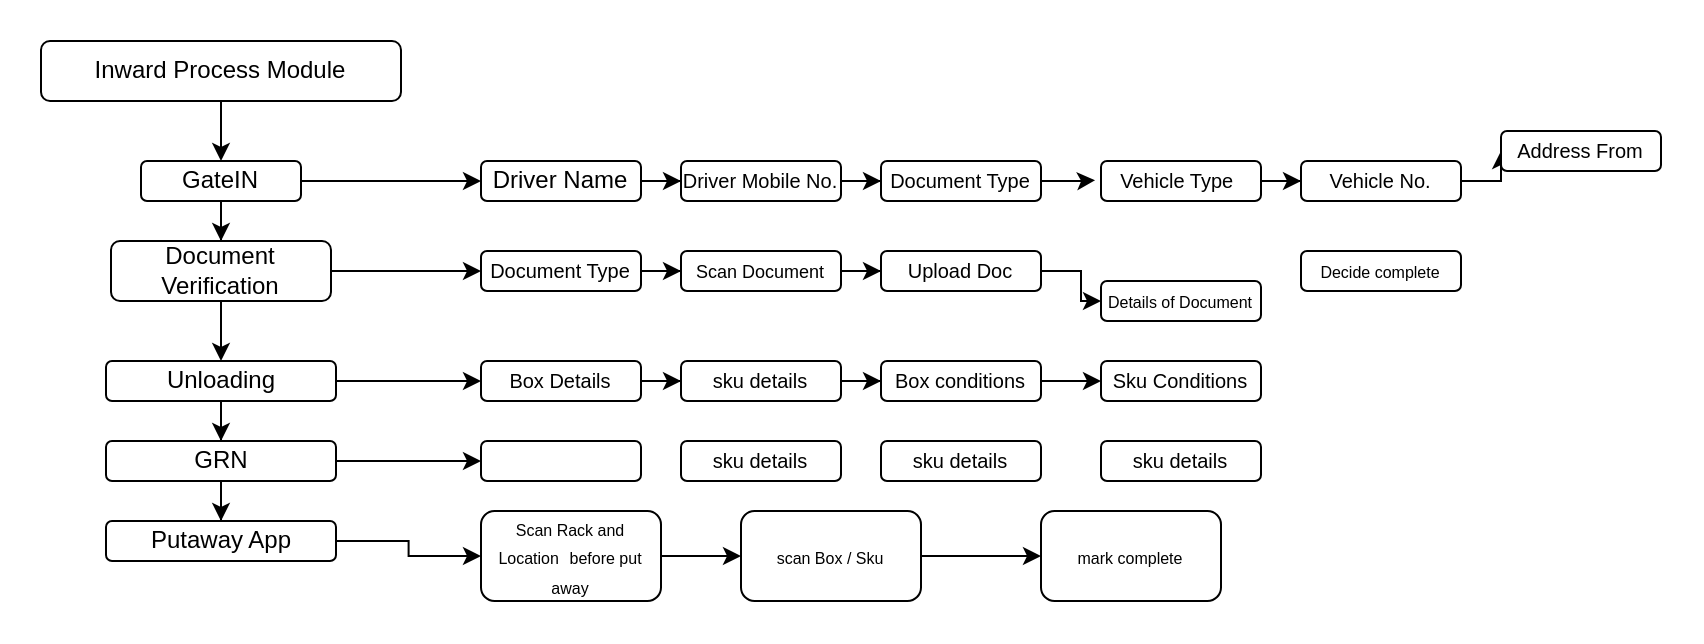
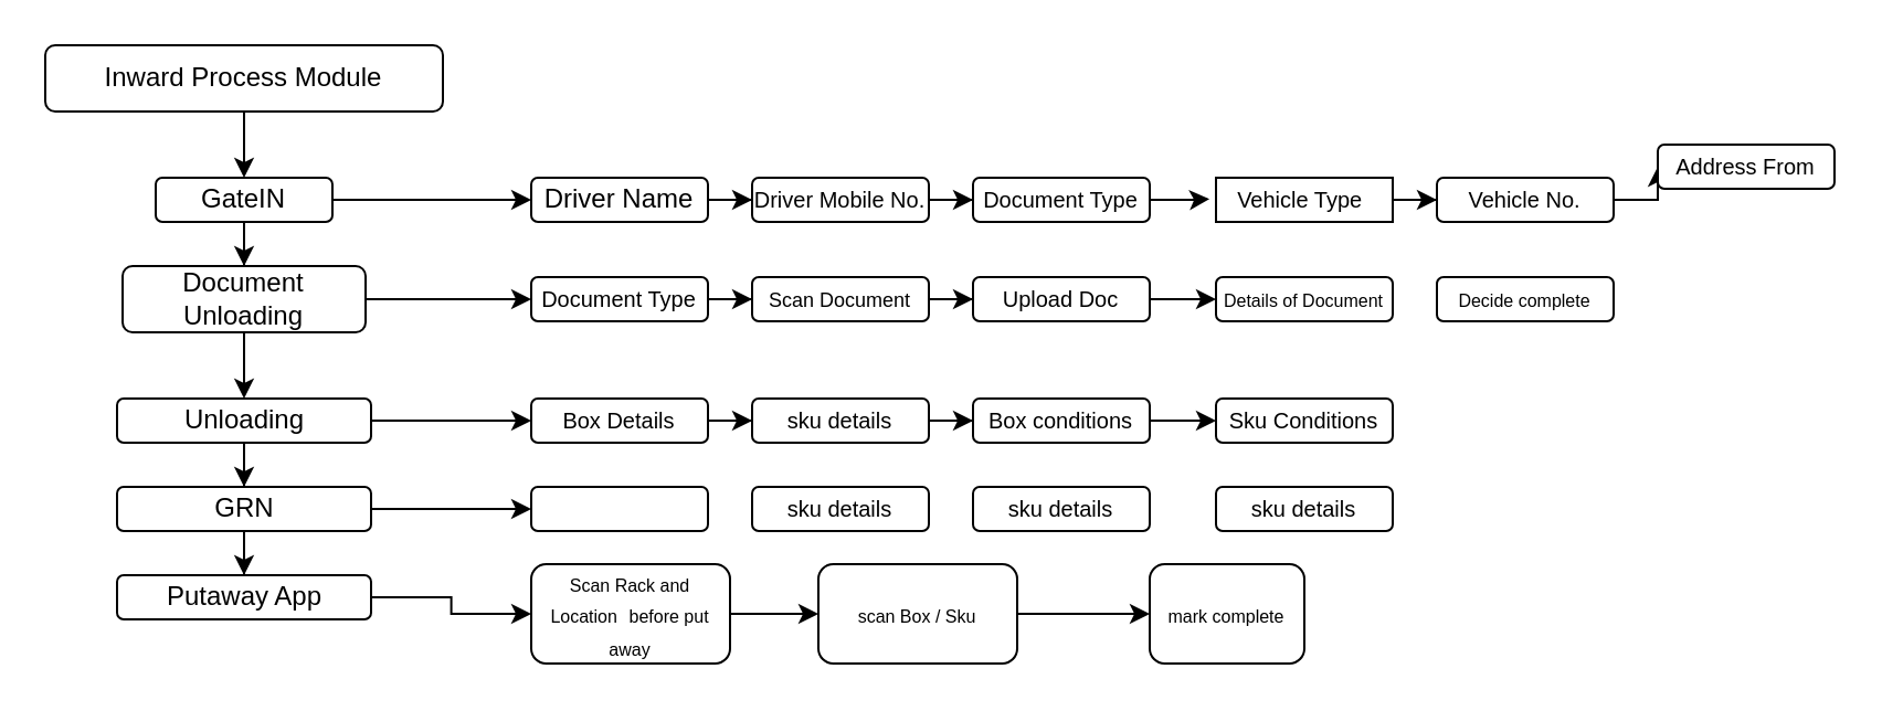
- <mxCell id="23" value="&lt;font style=&quot;font-size: 10px;&quot;&gt;Vehicle Type&lt;/font&gt;&amp;nbsp;" style="rounded=1;whiteSpace=wrap;html=1;" vertex="1" parent="1"><mxGeometry x="550" y="80" width="80" height="20" as="geometry" /></mxCell>
+ <mxCell id="23" value="&lt;font style=&quot;font-size: 10px;&quot;&gt;Vehicle Type&lt;/font&gt;&amp;nbsp;" style="whiteSpace=wrap;html=1;rounded=0;" vertex="1" parent="1"><mxGeometry x="550" y="80" width="80" height="20" as="geometry" /></mxCell>
- <mxCell id="9" value="Document Verification" style="rounded=1;whiteSpace=wrap;html=1;" vertex="1" parent="1"><mxGeometry x="55" y="120" width="110" height="30" as="geometry" /></mxCell>
+ <mxCell id="9" value="Document Unloading" style="rounded=1;whiteSpace=wrap;html=1;" vertex="1" parent="1"><mxGeometry x="55" y="120" width="110" height="30" as="geometry" /></mxCell>
- <mxCell id="31" value="&lt;font style=&quot;font-size: 8px;&quot;&gt;Details of Document&lt;/font&gt;" style="rounded=1;whiteSpace=wrap;html=1;" vertex="1" parent="1"><mxGeometry x="550" y="140" width="80" height="20" as="geometry" /></mxCell>
+ <mxCell id="31" value="&lt;font style=&quot;font-size: 8px;&quot;&gt;Details of Document&lt;/font&gt;" style="rounded=1;whiteSpace=wrap;html=1;" vertex="1" parent="1"><mxGeometry x="550" y="125" width="80" height="20" as="geometry" /></mxCell>
- <mxCell id="52" value="&lt;span style=&quot;font-size: 8px;&quot;&gt;mark complete&lt;/span&gt;" style="rounded=1;whiteSpace=wrap;html=1;" vertex="1" parent="1"><mxGeometry x="520" y="255" width="90" height="45" as="geometry" /></mxCell>
+ <mxCell id="52" value="&lt;span style=&quot;font-size: 8px;&quot;&gt;mark complete&lt;/span&gt;" style="rounded=1;whiteSpace=wrap;html=1;" vertex="1" parent="1"><mxGeometry x="520" y="255" width="70" height="45" as="geometry" /></mxCell>
